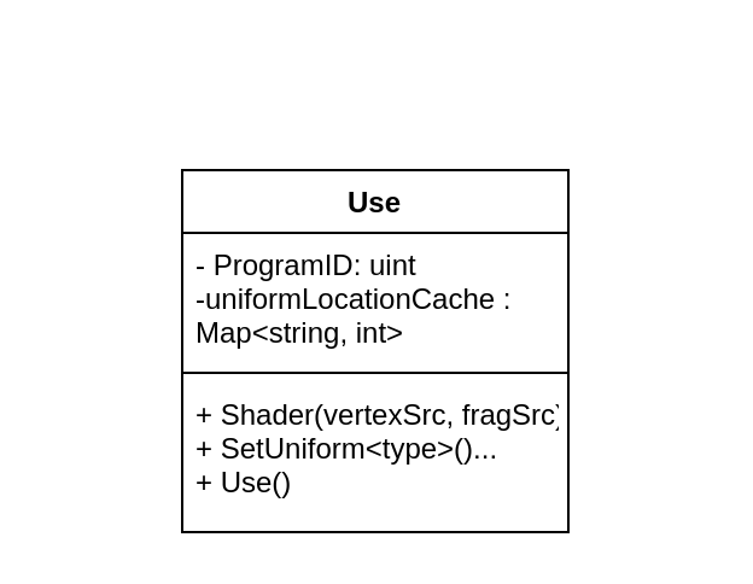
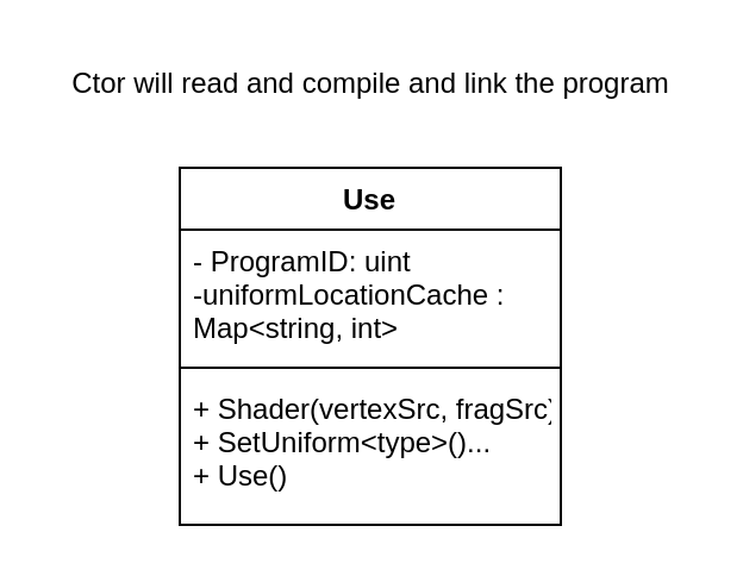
+ <mxCell id="6" value="Ctor will read and compile and link the program" style="text;html=1;align=center;verticalAlign=middle;resizable=0;points=[];autosize=1;strokeColor=none;fillColor=none;" vertex="1" parent="1"><mxGeometry x="20" y="20" width="270" height="30" as="geometry" /></mxCell>
